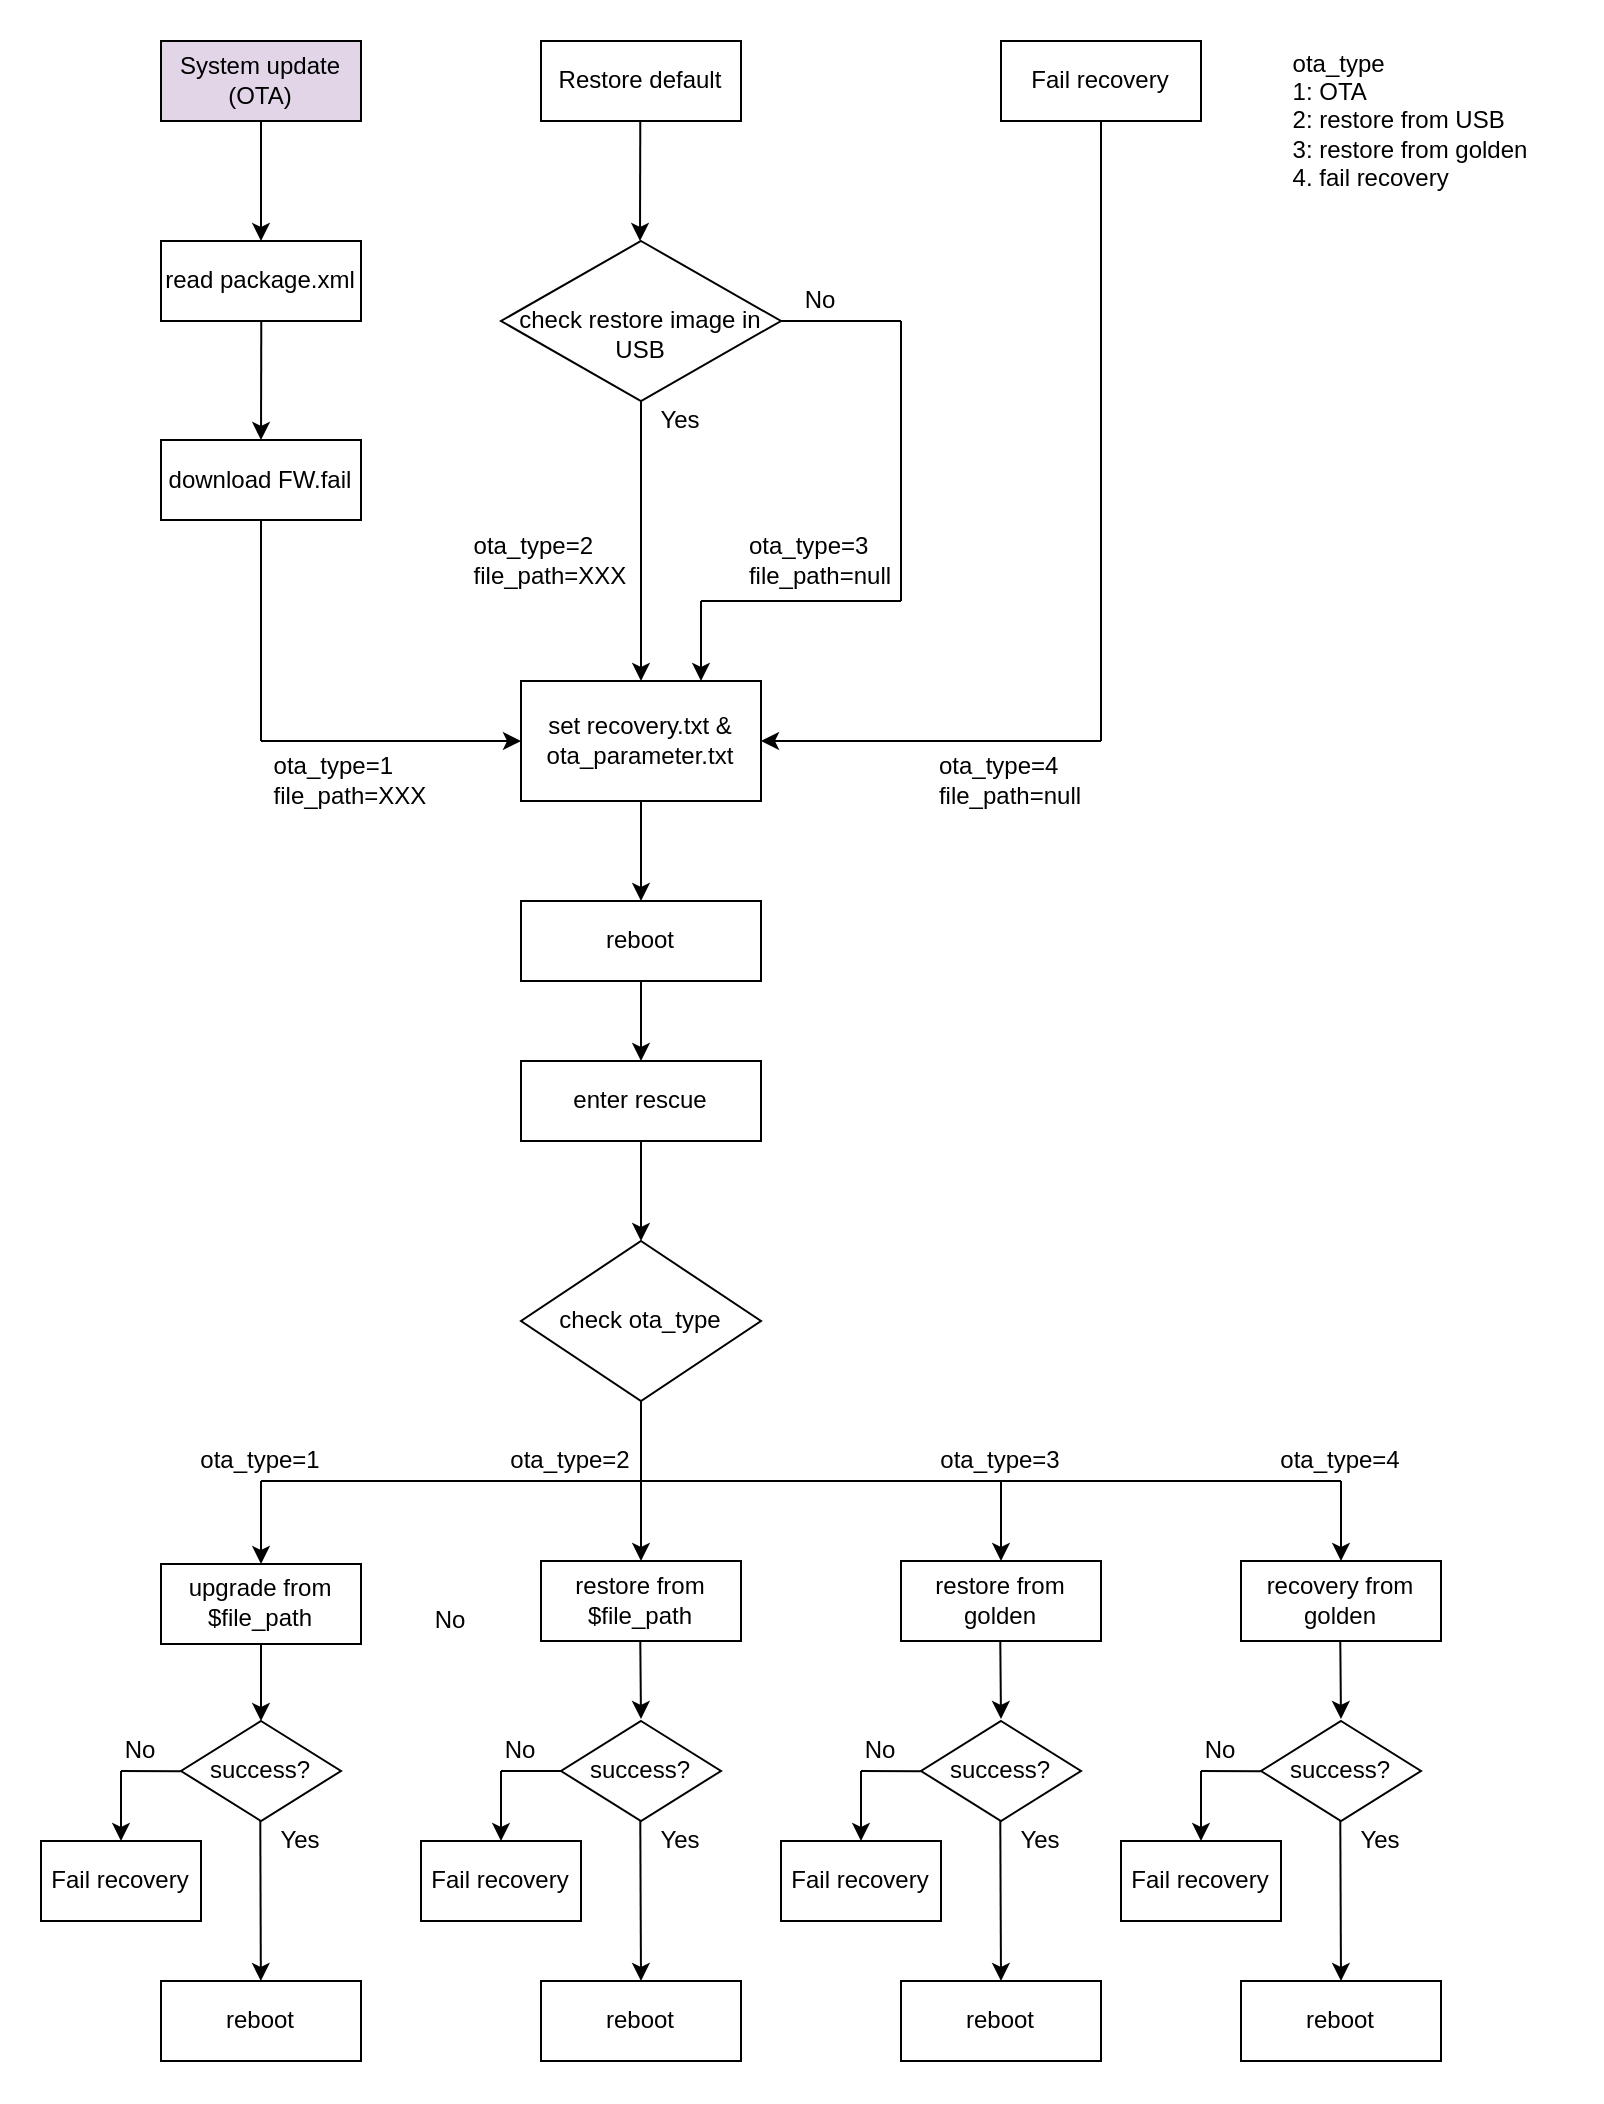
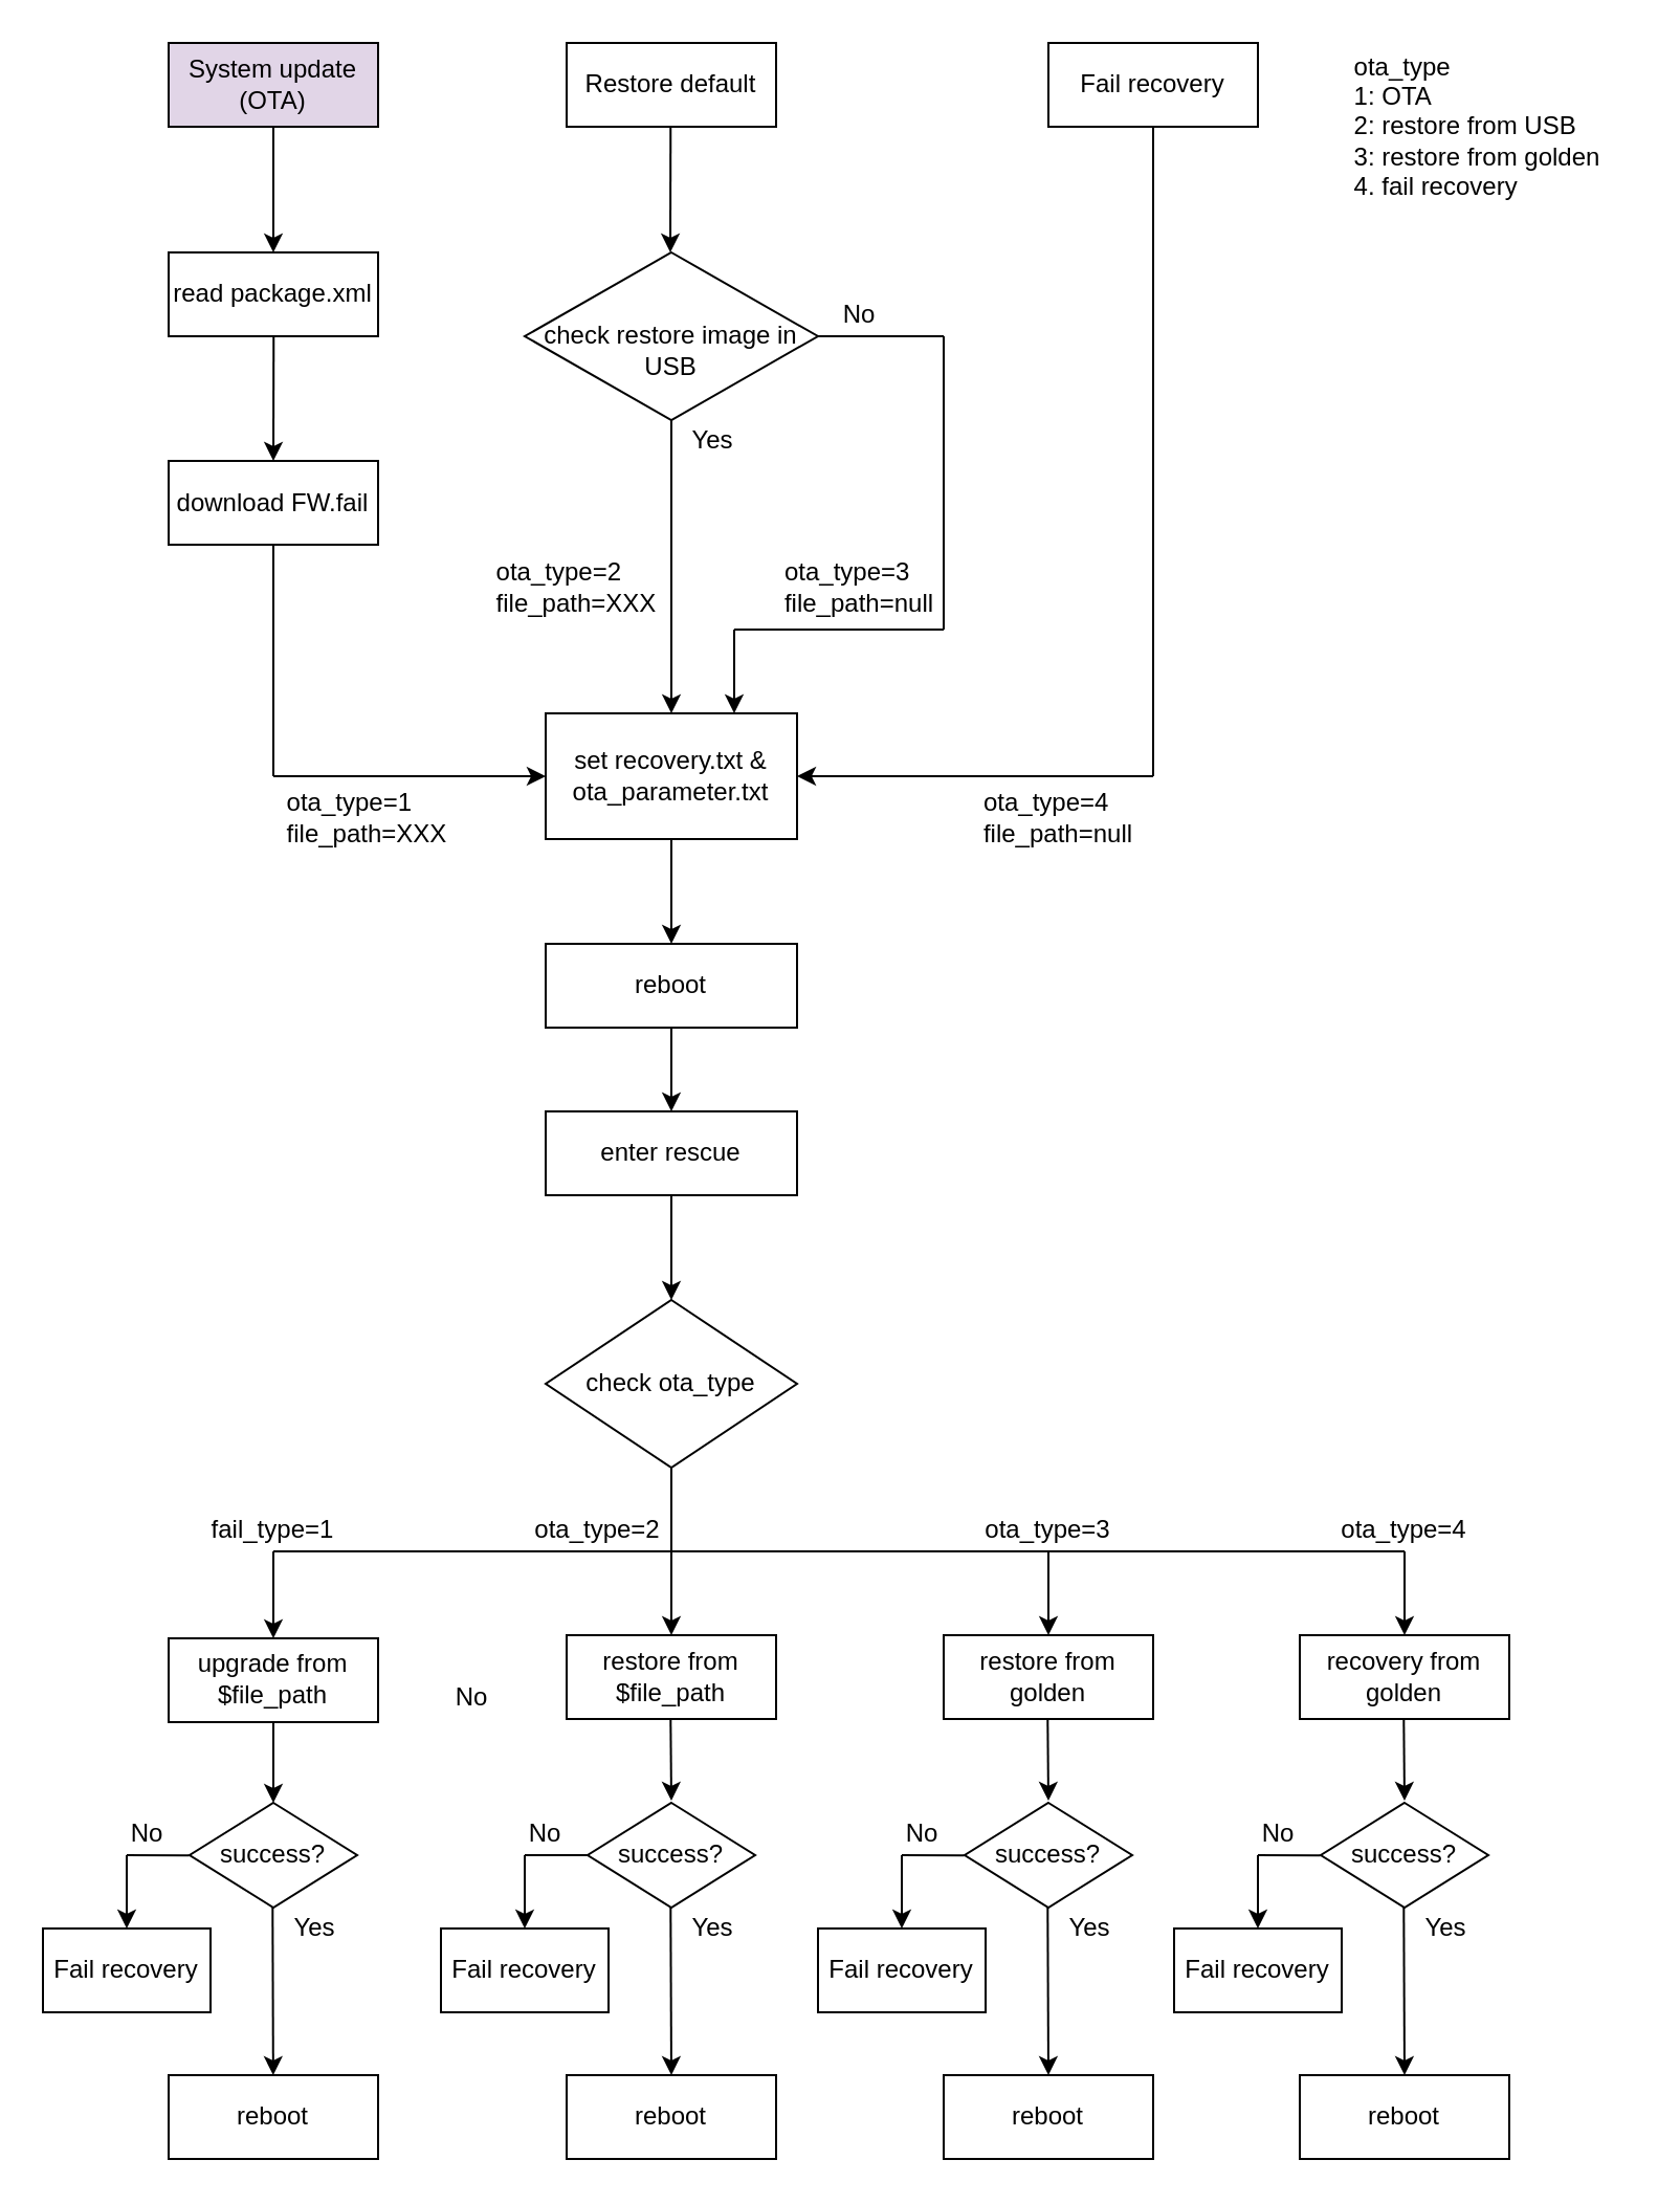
- <mxCell id="62" value="ota_type=1" style="text;html=1;strokeColor=none;fillColor=none;align=center;verticalAlign=middle;whiteSpace=wrap;rounded=0;" vertex="1" parent="1"><mxGeometry x="80" y="720" width="100" height="20" as="geometry" /></mxCell>
+ <mxCell id="62" value="fail_type=1" style="text;html=1;strokeColor=none;fillColor=none;align=center;verticalAlign=middle;whiteSpace=wrap;rounded=0;" vertex="1" parent="1"><mxGeometry x="80" y="720" width="100" height="20" as="geometry" /></mxCell>
